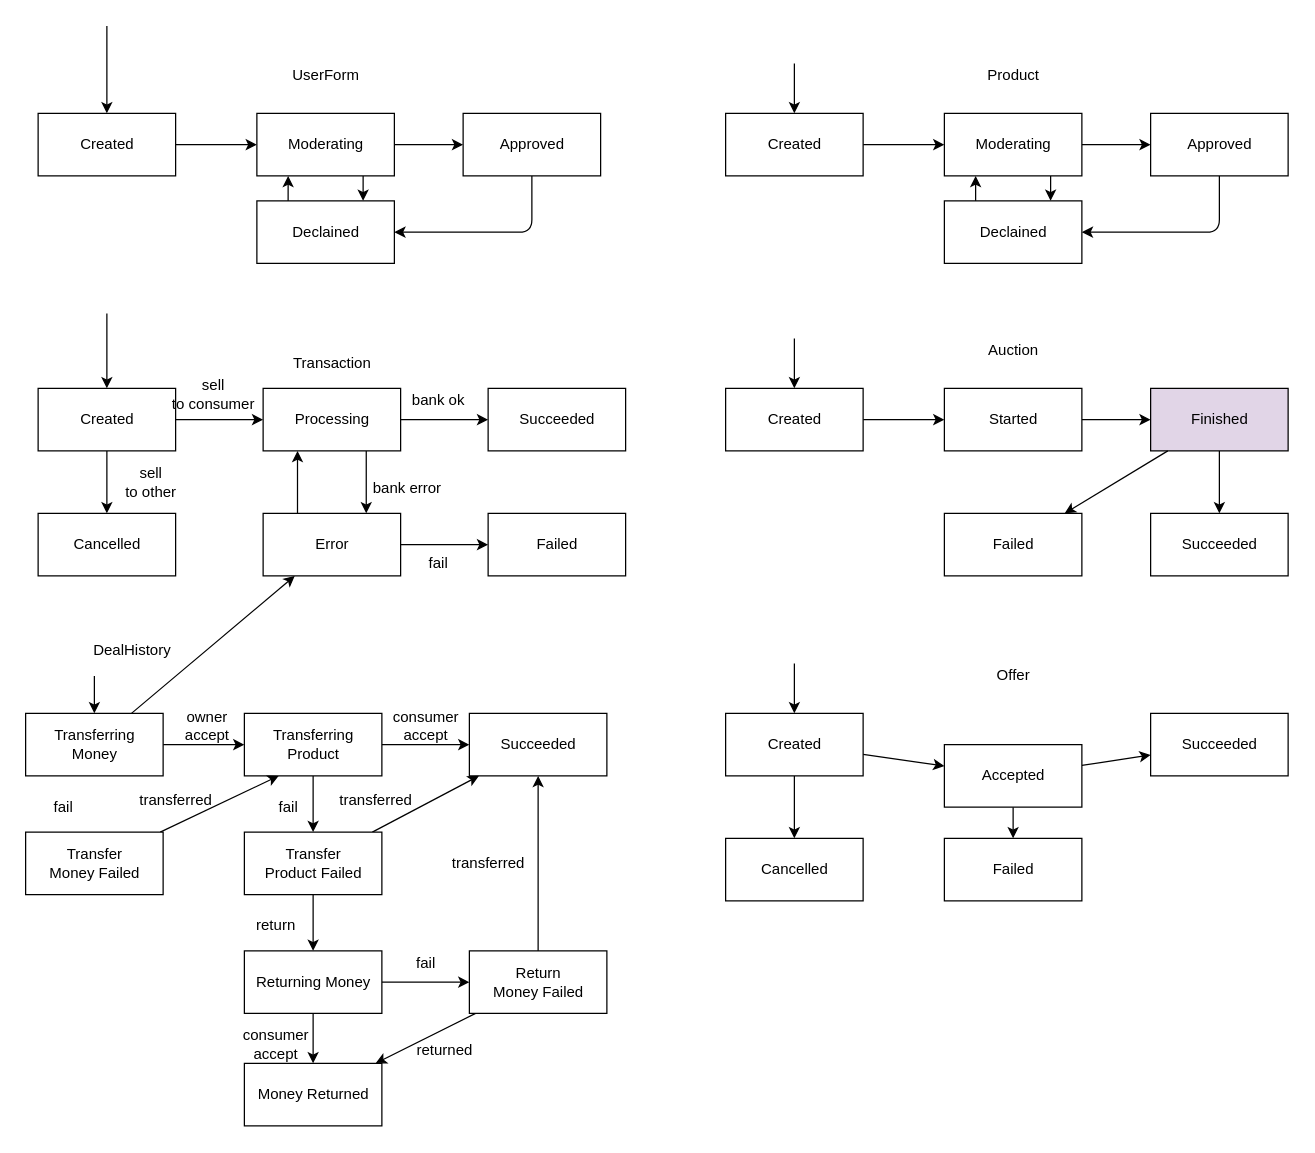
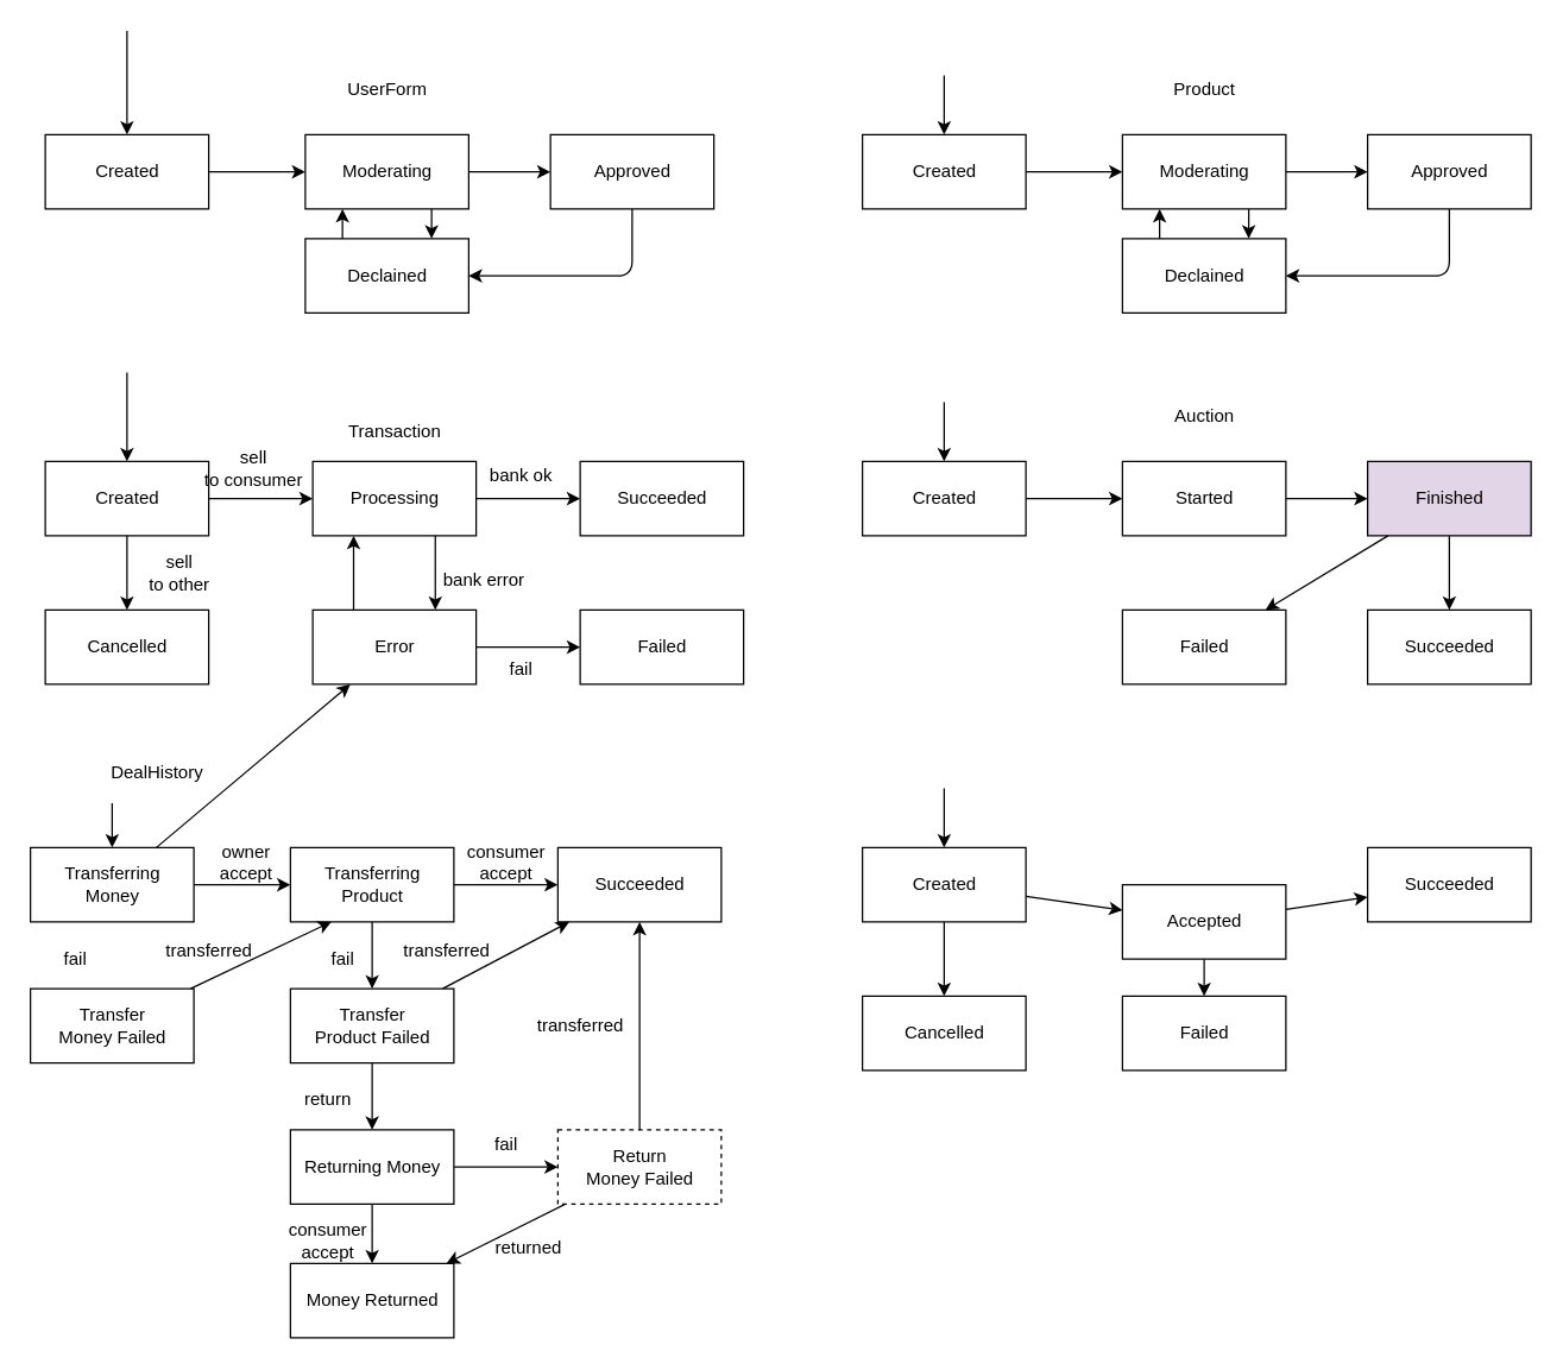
- <mxCell id="88" value="Offer" style="text;html=1;align=center;verticalAlign=middle;resizable=0;points=[];autosize=1;strokeColor=none;fillColor=none;" parent="1" vertex="1"><mxGeometry x="790" y="530" width="40" height="20" as="geometry" /></mxCell>
- <mxCell id="39" value="Return&lt;br&gt;Money Failed" style="html=1;" parent="1" vertex="1"><mxGeometry x="375" y="760" width="110" height="50" as="geometry" /></mxCell>
+ <mxCell id="39" value="Return&lt;br&gt;Money Failed" style="html=1;dashed=1;" parent="1" vertex="1"><mxGeometry x="375" y="760" width="110" height="50" as="geometry" /></mxCell>
